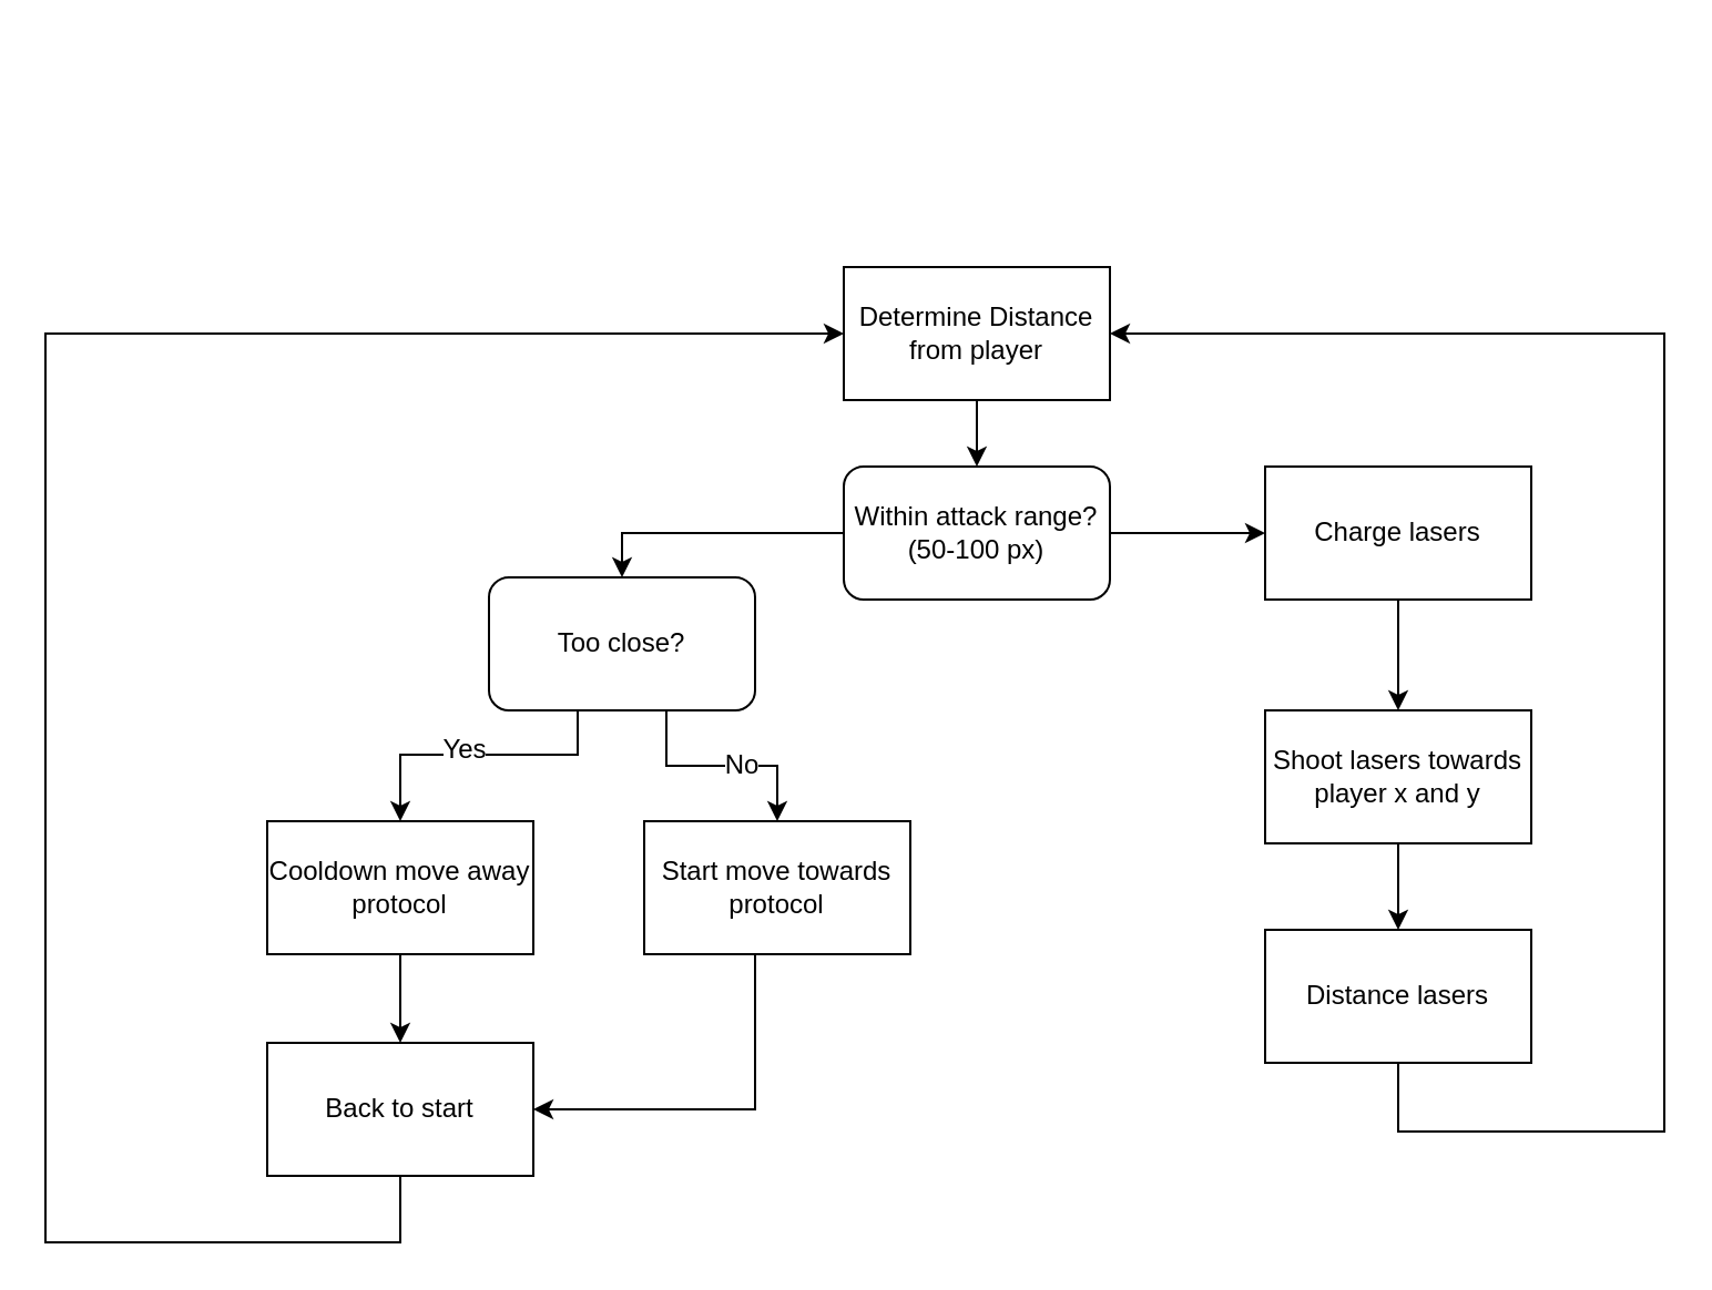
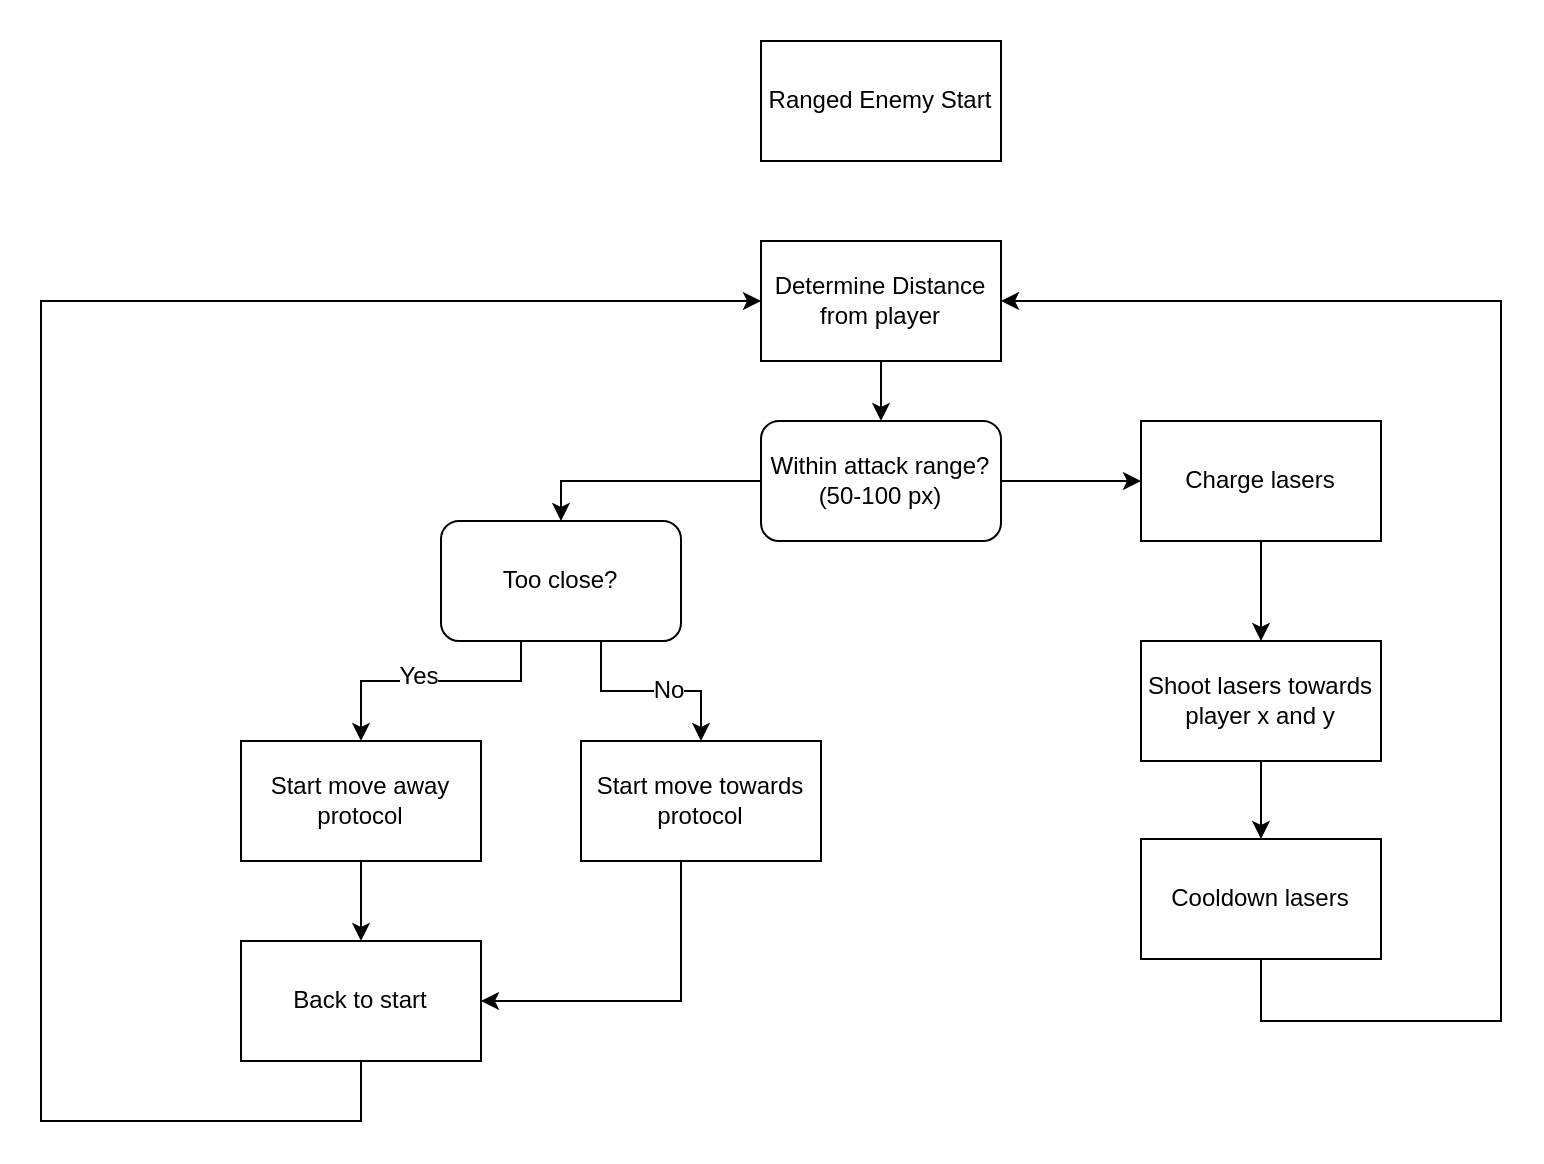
+ <mxCell id="2" value="Ranged Enemy Start" style="rounded=0;whiteSpace=wrap;html=1;" vertex="1" parent="1"><mxGeometry x="380" y="20" width="120" height="60" as="geometry" /></mxCell>
- <mxCell id="16" value="Cooldown move away protocol" style="rounded=0;whiteSpace=wrap;html=1;" vertex="1" parent="1"><mxGeometry x="120" y="370" width="120" height="60" as="geometry" /></mxCell>
+ <mxCell id="16" value="Start move away protocol" style="rounded=0;whiteSpace=wrap;html=1;" vertex="1" parent="1"><mxGeometry x="120" y="370" width="120" height="60" as="geometry" /></mxCell>
- <mxCell id="22" value="Distance lasers" style="rounded=0;whiteSpace=wrap;html=1;" vertex="1" parent="1"><mxGeometry x="570" y="419" width="120" height="60" as="geometry" /></mxCell>
+ <mxCell id="22" value="Cooldown lasers" style="rounded=0;whiteSpace=wrap;html=1;" vertex="1" parent="1"><mxGeometry x="570" y="419" width="120" height="60" as="geometry" /></mxCell>
